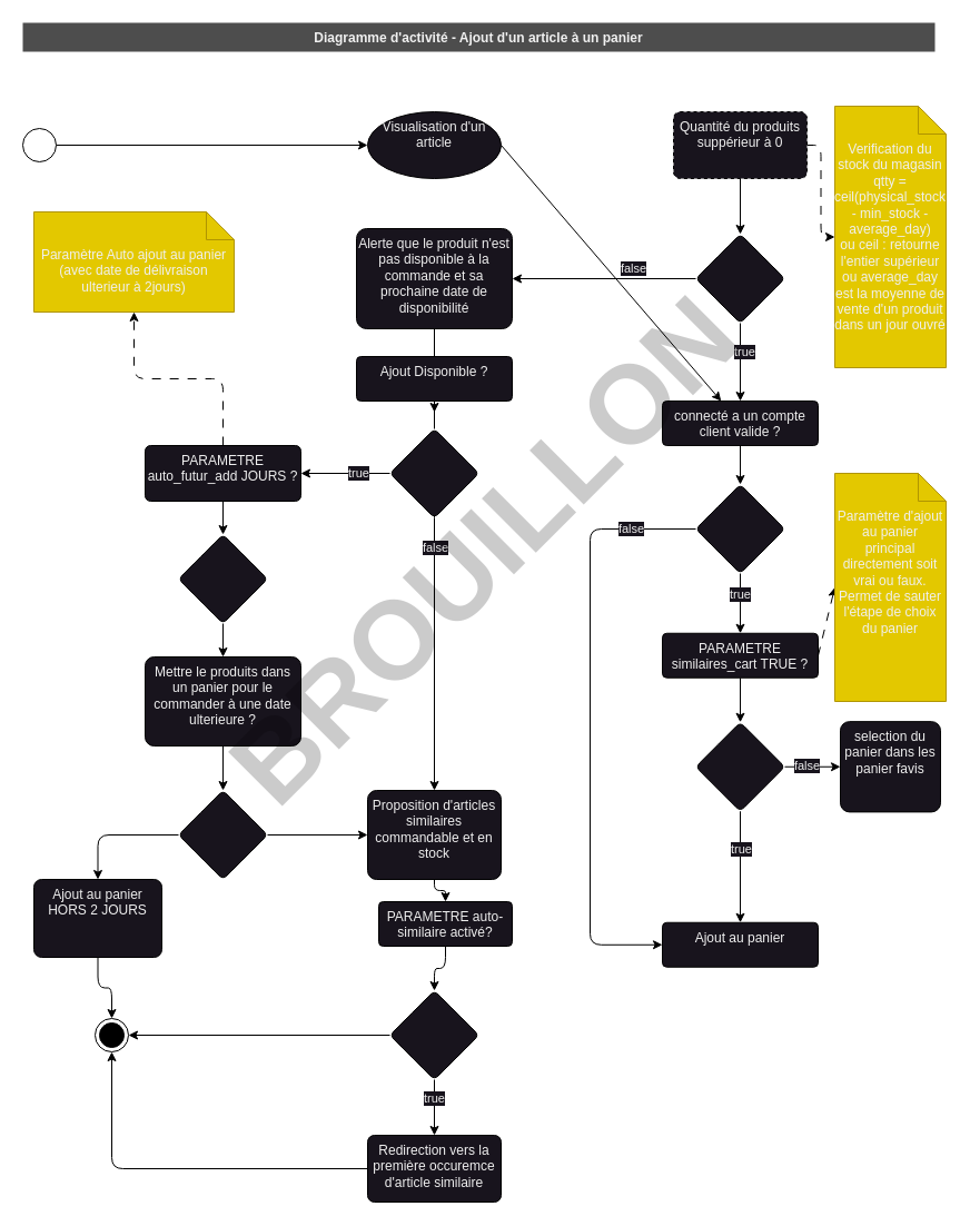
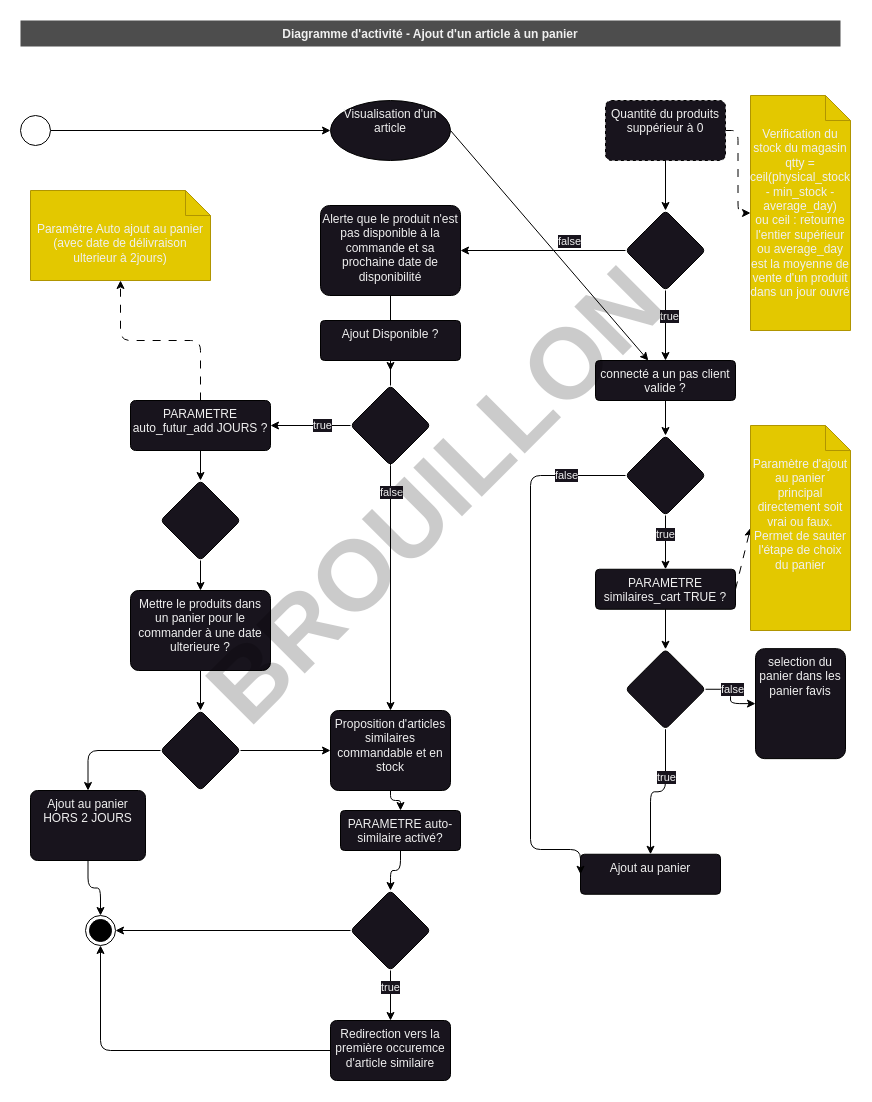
- <mxCell id="58" value="connecté a un compte client valide ?" style="whiteSpace=wrap;html=1;verticalAlign=top;fillColor=rgb(24, 20, 29);rounded=1;arcSize=10;dashed=0;fontColor=#F0F0F0;" parent="1" vertex="1"><mxGeometry x="595" y="360" width="140" height="40" as="geometry" /></mxCell>
+ <mxCell id="58" value="connecté a un pas client valide ?" style="whiteSpace=wrap;html=1;verticalAlign=top;fillColor=rgb(24, 20, 29);rounded=1;arcSize=10;dashed=0;fontColor=#F0F0F0;" parent="1" vertex="1"><mxGeometry x="595" y="360" width="140" height="40" as="geometry" /></mxCell>
- <mxCell id="55" value="selection du panier dans les panier favis" style="whiteSpace=wrap;html=1;verticalAlign=top;fillColor=rgb(24, 20, 29);rounded=1;arcSize=10;dashed=0;fontColor=#F0F0F0;" parent="1" vertex="1"><mxGeometry x="755" y="648.13" width="90" height="81.25" as="geometry" /></mxCell>
+ <mxCell id="55" value="selection du panier dans les panier favis" style="whiteSpace=wrap;html=1;verticalAlign=top;fillColor=rgb(24, 20, 29);rounded=1;arcSize=10;dashed=0;fontColor=#F0F0F0;" parent="1" vertex="1"><mxGeometry x="755" y="648.13" width="90" height="110" as="geometry" /></mxCell>
- <mxCell id="46" value="Ajout au panier" style="whiteSpace=wrap;html=1;verticalAlign=top;fillColor=rgb(24, 20, 29);rounded=1;arcSize=10;dashed=0;fontColor=#F0F0F0;" parent="1" vertex="1"><mxGeometry x="595" y="828.75" width="140" height="40" as="geometry" /></mxCell>
+ <mxCell id="46" value="Ajout au panier" style="whiteSpace=wrap;html=1;verticalAlign=top;fillColor=rgb(24, 20, 29);rounded=1;arcSize=10;dashed=0;fontColor=#F0F0F0;" parent="1" vertex="1"><mxGeometry x="580" y="853.75" width="140" height="40" as="geometry" /></mxCell>
